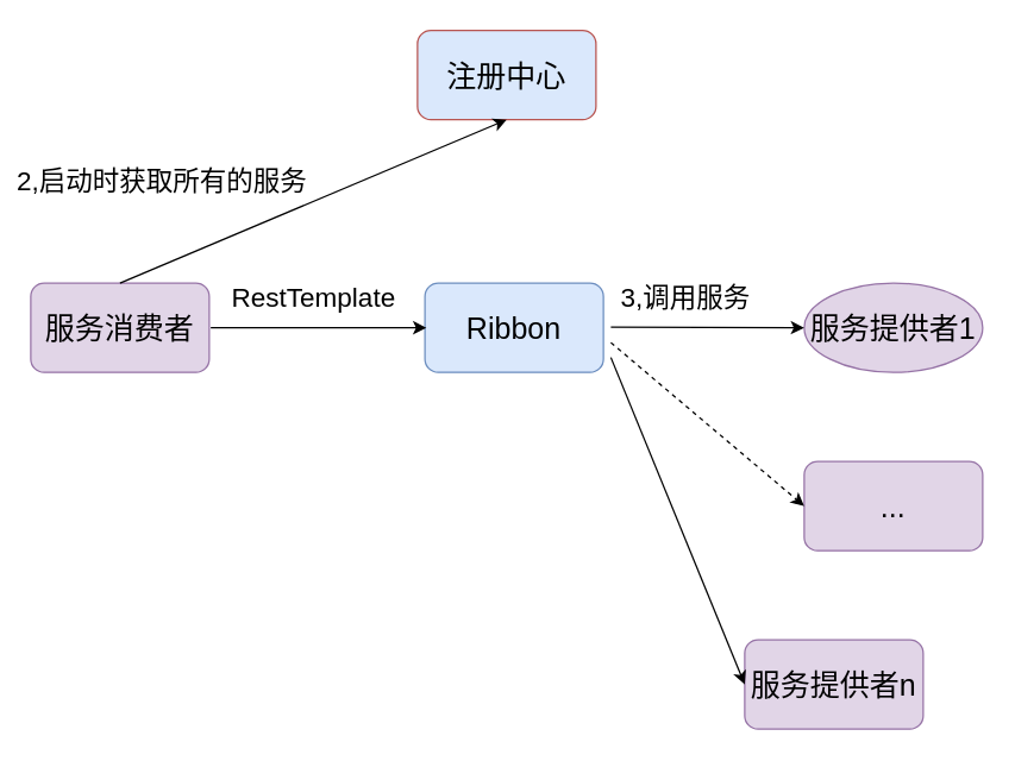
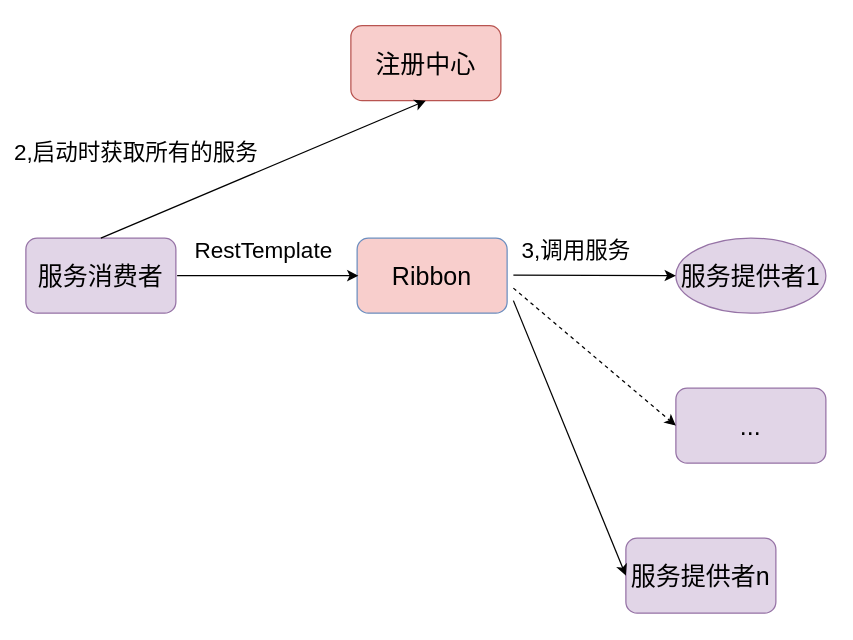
- <mxCell id="2" value="注册中心" style="rounded=1;whiteSpace=wrap;html=1;fontSize=20;fillColor=#dae8fc;strokeColor=#b85450;" vertex="1" parent="1"><mxGeometry x="280" y="20" width="120" height="60" as="geometry" /></mxCell>
+ <mxCell id="2" value="注册中心" style="rounded=1;whiteSpace=wrap;html=1;fontSize=20;fillColor=#f8cecc;strokeColor=#b85450;" vertex="1" parent="1"><mxGeometry x="280" y="20" width="120" height="60" as="geometry" /></mxCell>
- <mxCell id="8" value="Ribbon" style="rounded=1;whiteSpace=wrap;html=1;fillColor=#dae8fc;strokeColor=#6c8ebf;fontSize=20;" vertex="1" parent="1"><mxGeometry x="285" y="190" width="120" height="60" as="geometry" /></mxCell>
+ <mxCell id="8" value="Ribbon" style="rounded=1;whiteSpace=wrap;html=1;fillColor=#f8cecc;strokeColor=#6c8ebf;fontSize=20;" vertex="1" parent="1"><mxGeometry x="285" y="190" width="120" height="60" as="geometry" /></mxCell>
